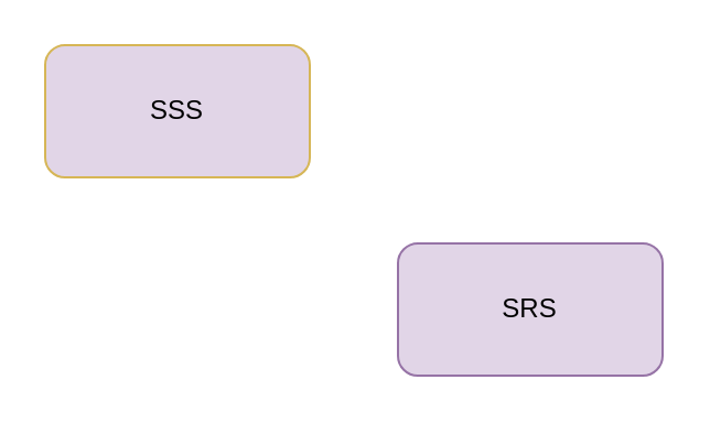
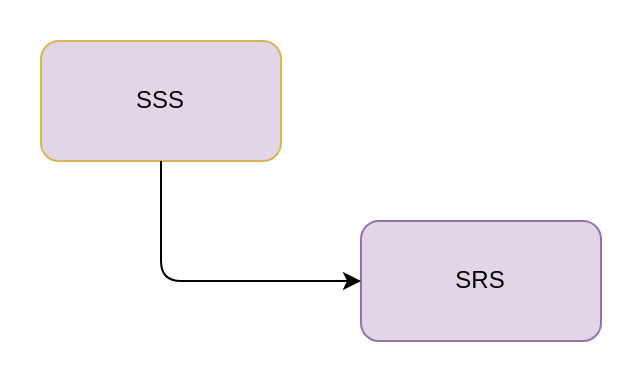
+ <mxCell id="4" value="" style="endArrow=classic;html=1;rounded=1;" parent="1" source="2" target="3" edge="1"><mxGeometry width="50" height="50" relative="1" as="geometry"><mxPoint x="330" y="330" as="sourcePoint" /><mxPoint x="380" y="280" as="targetPoint" /><Array as="points"><mxPoint x="80" y="140" /></Array></mxGeometry></mxCell>
